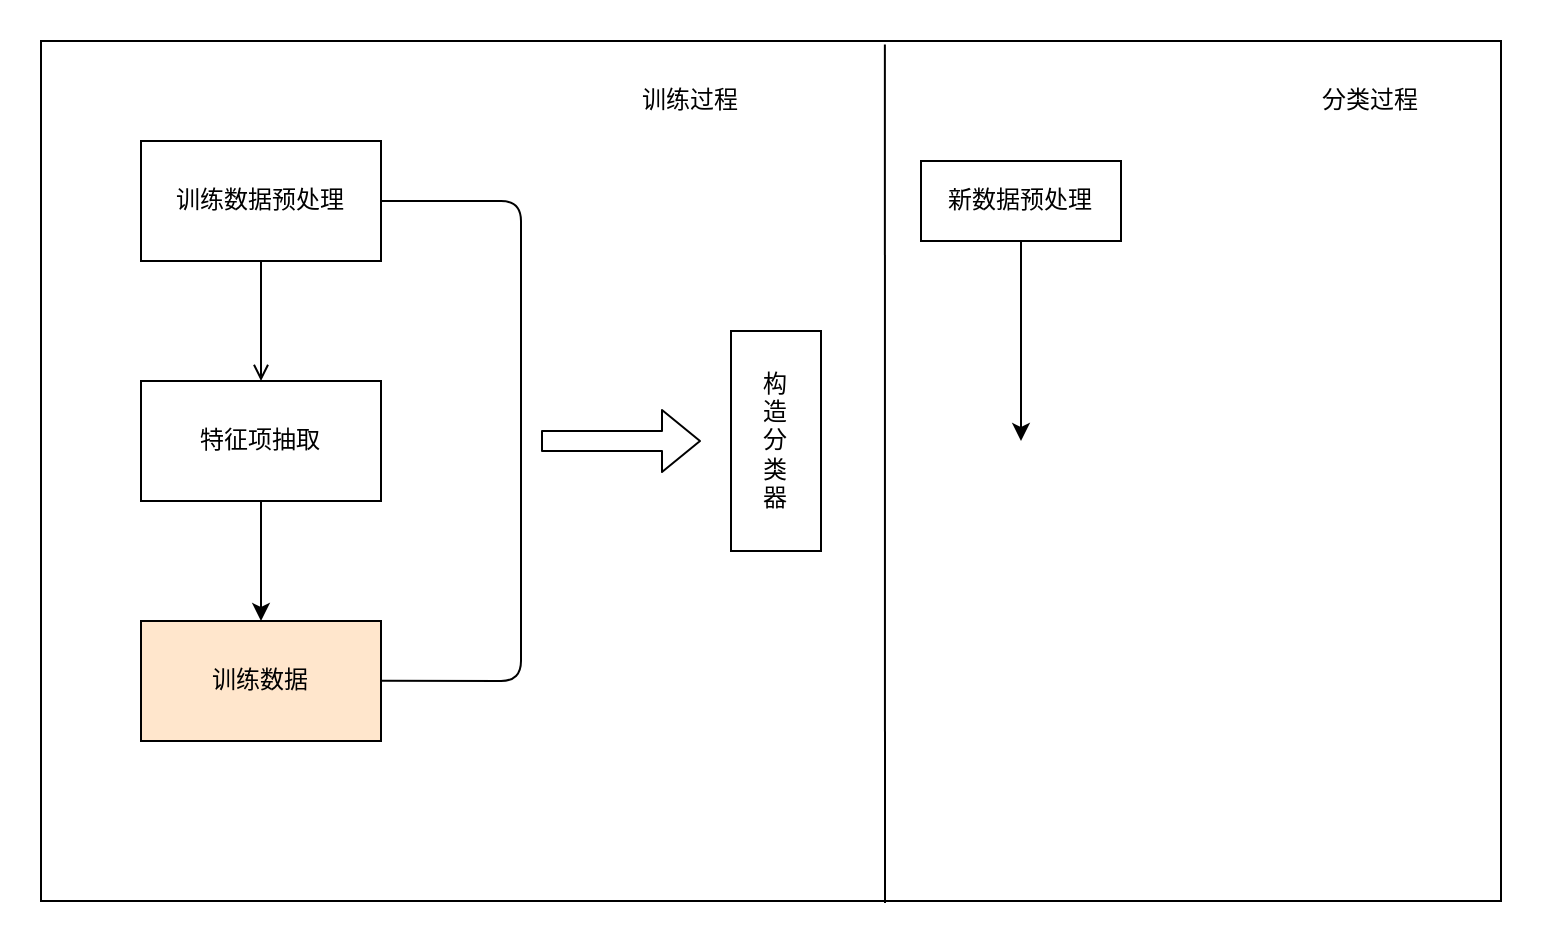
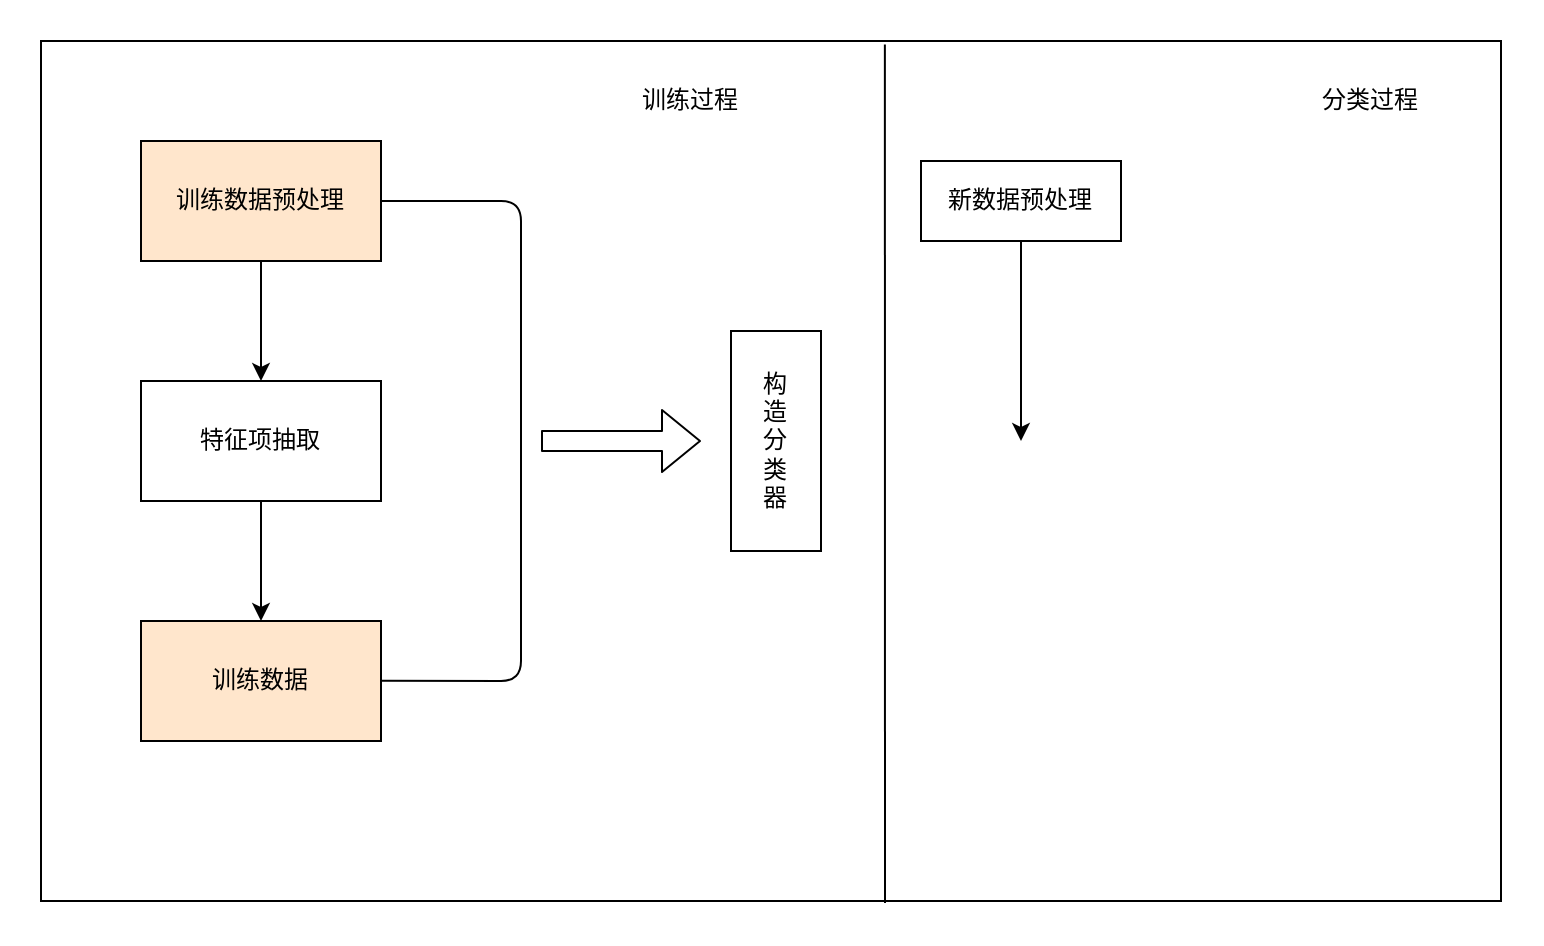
- <mxCell id="4" value="训练数据预处理" style="rounded=0;whiteSpace=wrap;html=1;" vertex="1" parent="1"><mxGeometry x="70" y="70" width="120" height="60" as="geometry" /></mxCell>
+ <mxCell id="4" value="训练数据预处理" style="rounded=0;whiteSpace=wrap;html=1;fillColor=#ffe6cc;" vertex="1" parent="1"><mxGeometry x="70" y="70" width="120" height="60" as="geometry" /></mxCell>
- <mxCell id="3" style="edgeStyle=orthogonalEdgeStyle;rounded=0;orthogonalLoop=1;jettySize=auto;html=1;entryX=0.5;entryY=0;entryDx=0;entryDy=0;endArrow=open;" edge="1" parent="1" source="4" target="6"><mxGeometry relative="1" as="geometry" /></mxCell>
+ <mxCell id="3" style="edgeStyle=orthogonalEdgeStyle;rounded=0;orthogonalLoop=1;jettySize=auto;html=1;entryX=0.5;entryY=0;entryDx=0;entryDy=0;" edge="1" parent="1" source="4" target="6"><mxGeometry relative="1" as="geometry" /></mxCell>
